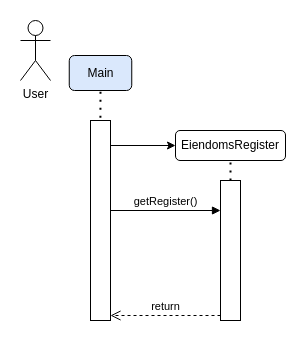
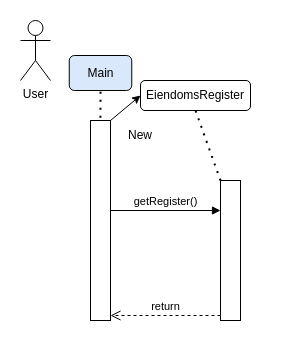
+ <mxCell id="12" value="New" style="text;html=1;strokeColor=none;fillColor=none;align=center;verticalAlign=middle;whiteSpace=wrap;rounded=0;" vertex="1" parent="1"><mxGeometry x="110" y="120" width="60" height="30" as="geometry" /></mxCell>
- <mxCell id="7" value="EiendomsRegister" style="rounded=1;whiteSpace=wrap;html=1;" vertex="1" parent="1"><mxGeometry x="175" y="130" width="110" height="30" as="geometry" /></mxCell>
+ <mxCell id="7" value="EiendomsRegister" style="rounded=1;whiteSpace=wrap;html=1;" vertex="1" parent="1"><mxGeometry x="140" y="80" width="110" height="30" as="geometry" /></mxCell>
